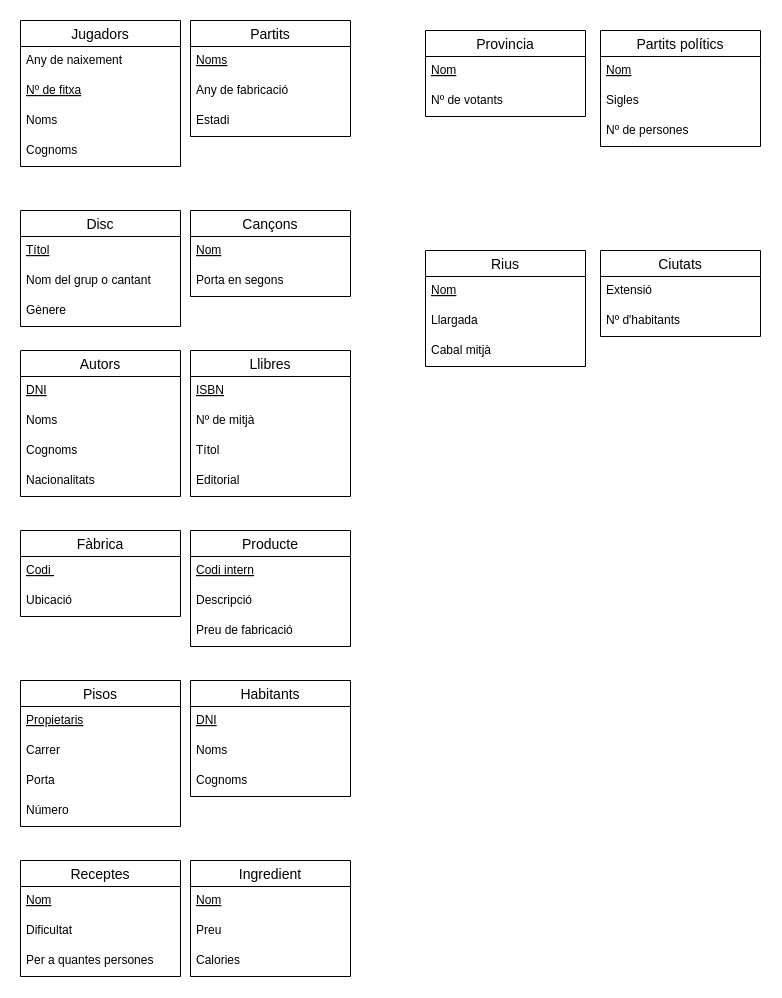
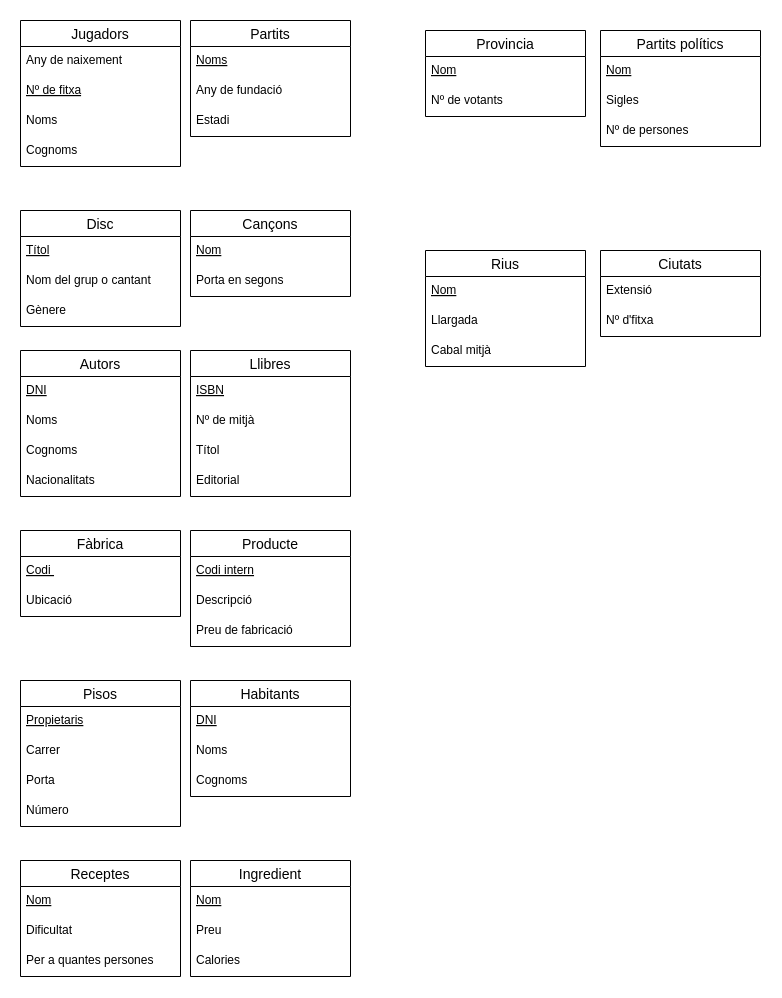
- <mxCell id="9" value="Any de fabricació" style="text;strokeColor=none;fillColor=none;spacingLeft=4;spacingRight=4;overflow=hidden;rotatable=0;points=[[0,0.5],[1,0.5]];portConstraint=eastwest;fontSize=12;" vertex="1" parent="7"><mxGeometry y="56" width="160" height="30" as="geometry" /></mxCell>
+ <mxCell id="9" value="Any de fundació" style="text;strokeColor=none;fillColor=none;spacingLeft=4;spacingRight=4;overflow=hidden;rotatable=0;points=[[0,0.5],[1,0.5]];portConstraint=eastwest;fontSize=12;" vertex="1" parent="7"><mxGeometry y="56" width="160" height="30" as="geometry" /></mxCell>
- <mxCell id="65" value="Nº d'habitants" style="text;strokeColor=none;fillColor=none;spacingLeft=4;spacingRight=4;overflow=hidden;rotatable=0;points=[[0,0.5],[1,0.5]];portConstraint=eastwest;fontSize=12;" vertex="1" parent="63"><mxGeometry y="56" width="160" height="30" as="geometry" /></mxCell>
+ <mxCell id="65" value="Nº d'fitxa" style="text;strokeColor=none;fillColor=none;spacingLeft=4;spacingRight=4;overflow=hidden;rotatable=0;points=[[0,0.5],[1,0.5]];portConstraint=eastwest;fontSize=12;" vertex="1" parent="63"><mxGeometry y="56" width="160" height="30" as="geometry" /></mxCell>
